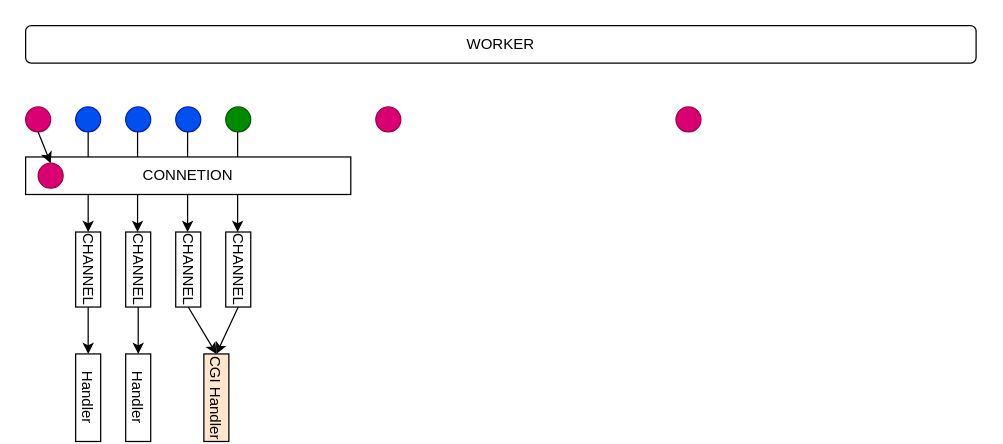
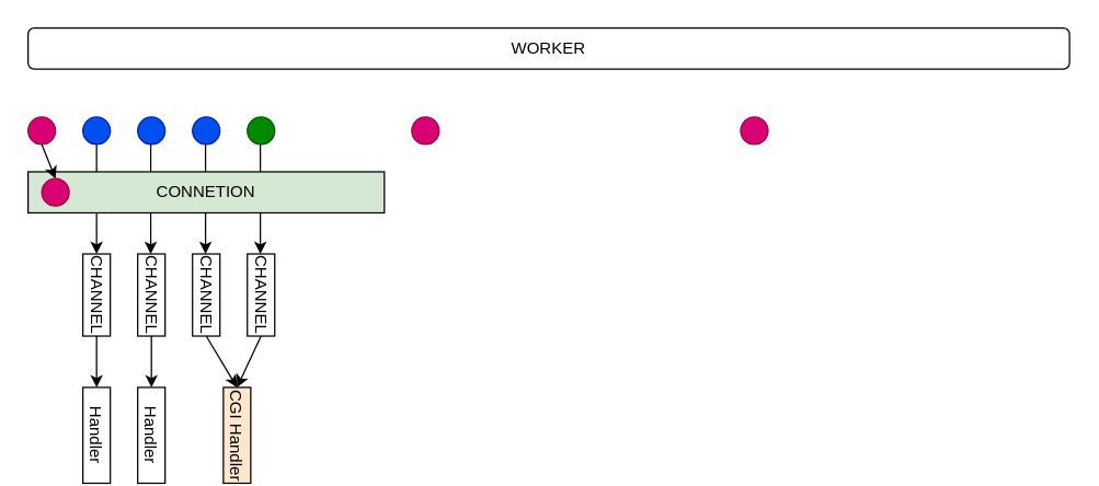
- <mxCell id="14" value="CONNETION" style="rounded=0;whiteSpace=wrap;html=1;" vertex="1" parent="1"><mxGeometry x="20" y="125" width="260" height="30" as="geometry" /></mxCell>
+ <mxCell id="14" value="CONNETION" style="rounded=0;whiteSpace=wrap;html=1;fillColor=#d5e8d4;" vertex="1" parent="1"><mxGeometry x="20" y="125" width="260" height="30" as="geometry" /></mxCell>
